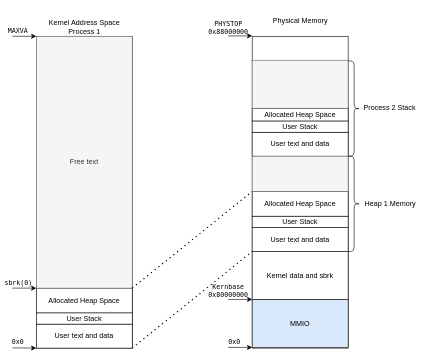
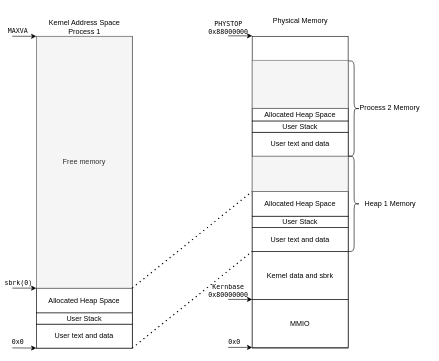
- <mxCell id="30" value="Process 2 Stack" style="text;html=1;align=center;verticalAlign=middle;resizable=0;points=[];autosize=1;strokeColor=none;fillColor=none;" parent="1" vertex="1"><mxGeometry x="589" y="164" width="120" height="30" as="geometry" /></mxCell>
+ <mxCell id="30" value="Process 2 Memory" style="text;html=1;align=center;verticalAlign=middle;resizable=0;points=[];autosize=1;strokeColor=none;fillColor=none;" parent="1" vertex="1"><mxGeometry x="589" y="164" width="120" height="30" as="geometry" /></mxCell>
- <mxCell id="17" value="Free text" style="rounded=0;whiteSpace=wrap;html=1;fillColor=#f5f5f5;fontColor=#333333;strokeColor=#666666;" parent="1" vertex="1"><mxGeometry x="60" y="60" width="160" height="420" as="geometry" /></mxCell>
+ <mxCell id="17" value="Free memory" style="rounded=0;whiteSpace=wrap;html=1;fillColor=#f5f5f5;fontColor=#333333;strokeColor=#666666;" parent="1" vertex="1"><mxGeometry x="60" y="60" width="160" height="420" as="geometry" /></mxCell>
- <mxCell id="20" value="MMIO" style="rounded=0;whiteSpace=wrap;html=1;fillColor=#dae8fc;" parent="1" vertex="1"><mxGeometry x="420" y="498.82" width="160" height="80" as="geometry" /></mxCell>
+ <mxCell id="20" value="MMIO" style="rounded=0;whiteSpace=wrap;html=1;" parent="1" vertex="1"><mxGeometry x="420" y="498.82" width="160" height="80" as="geometry" /></mxCell>
